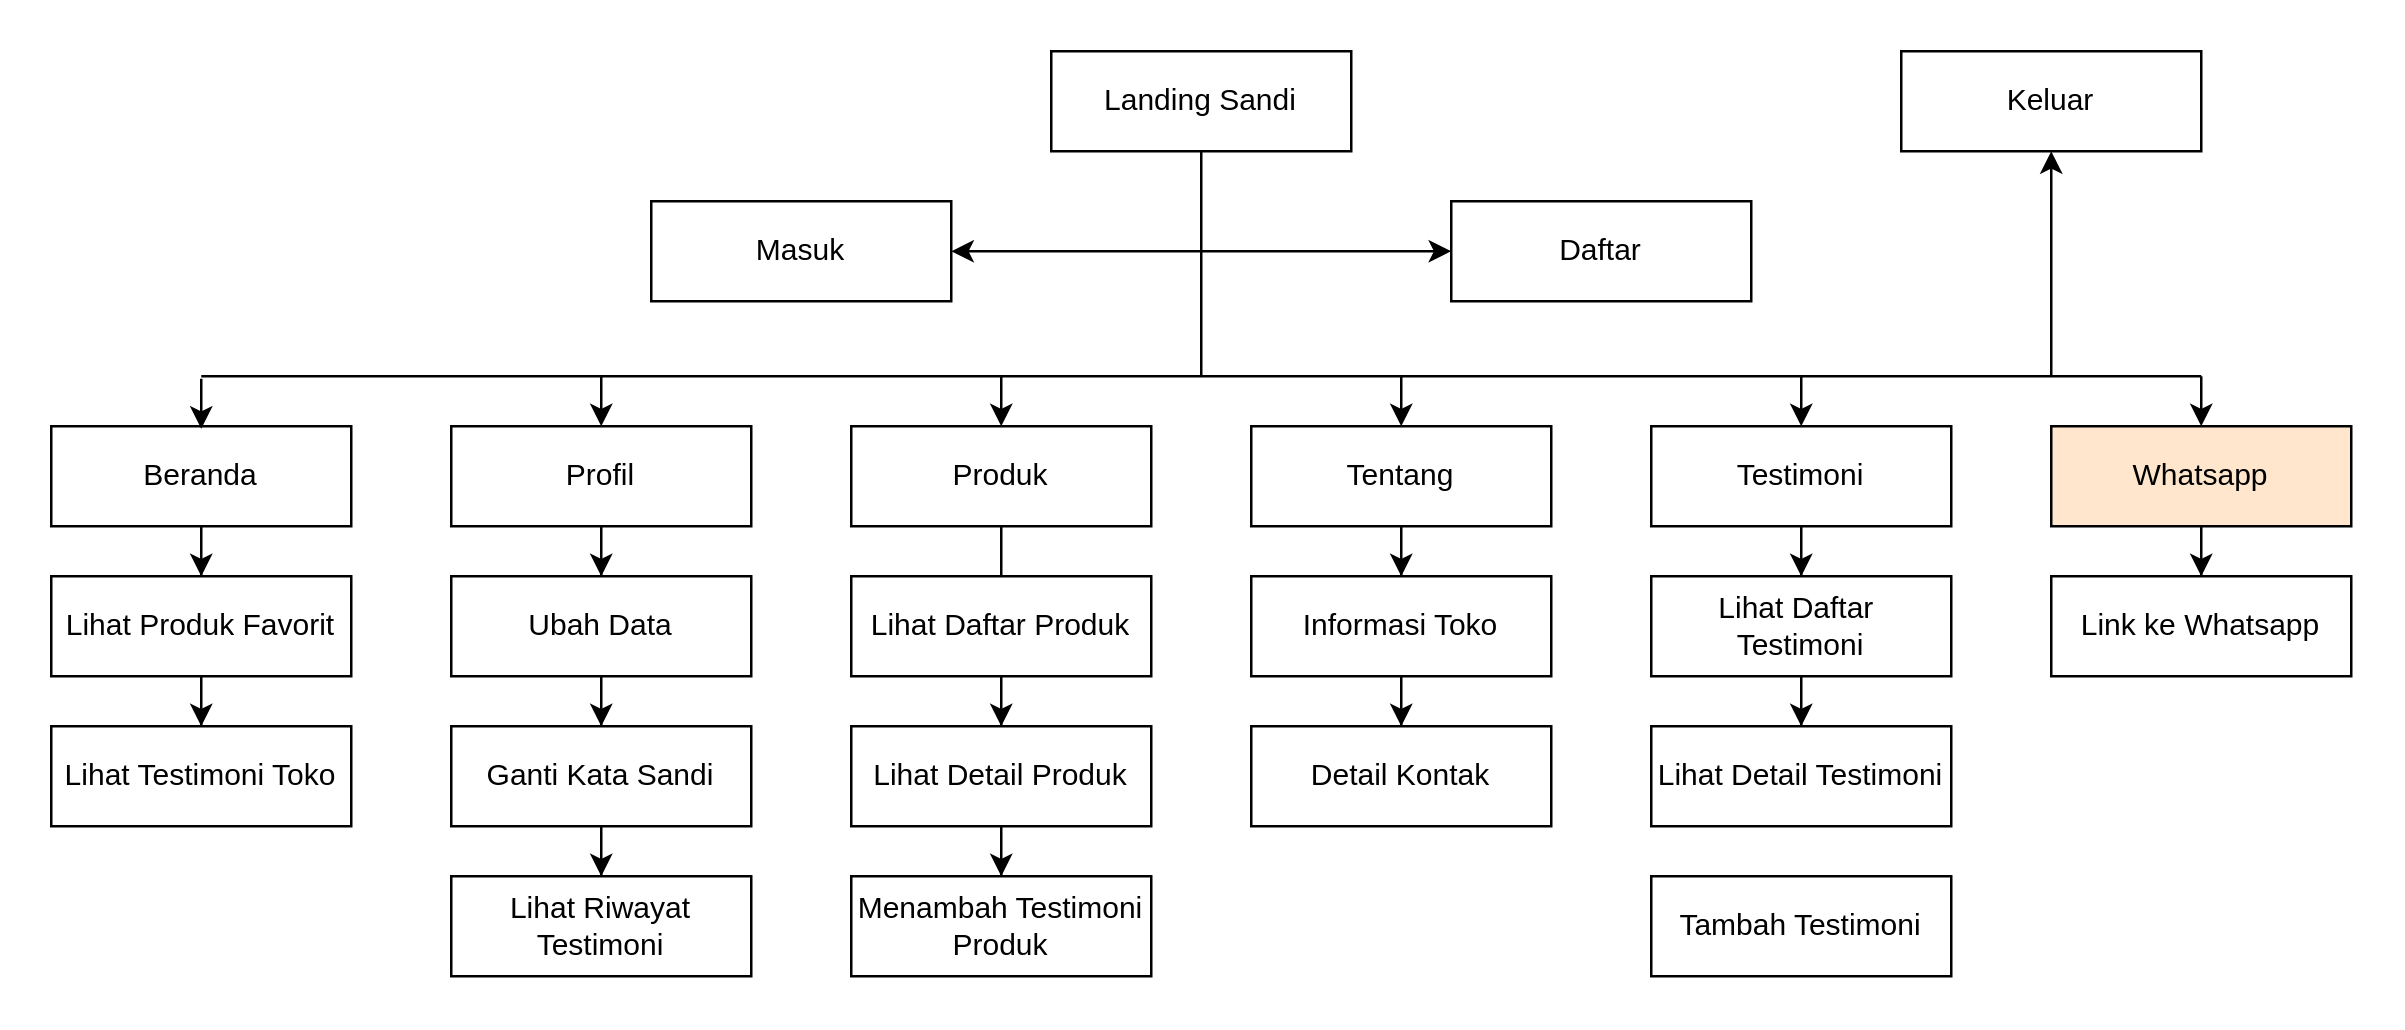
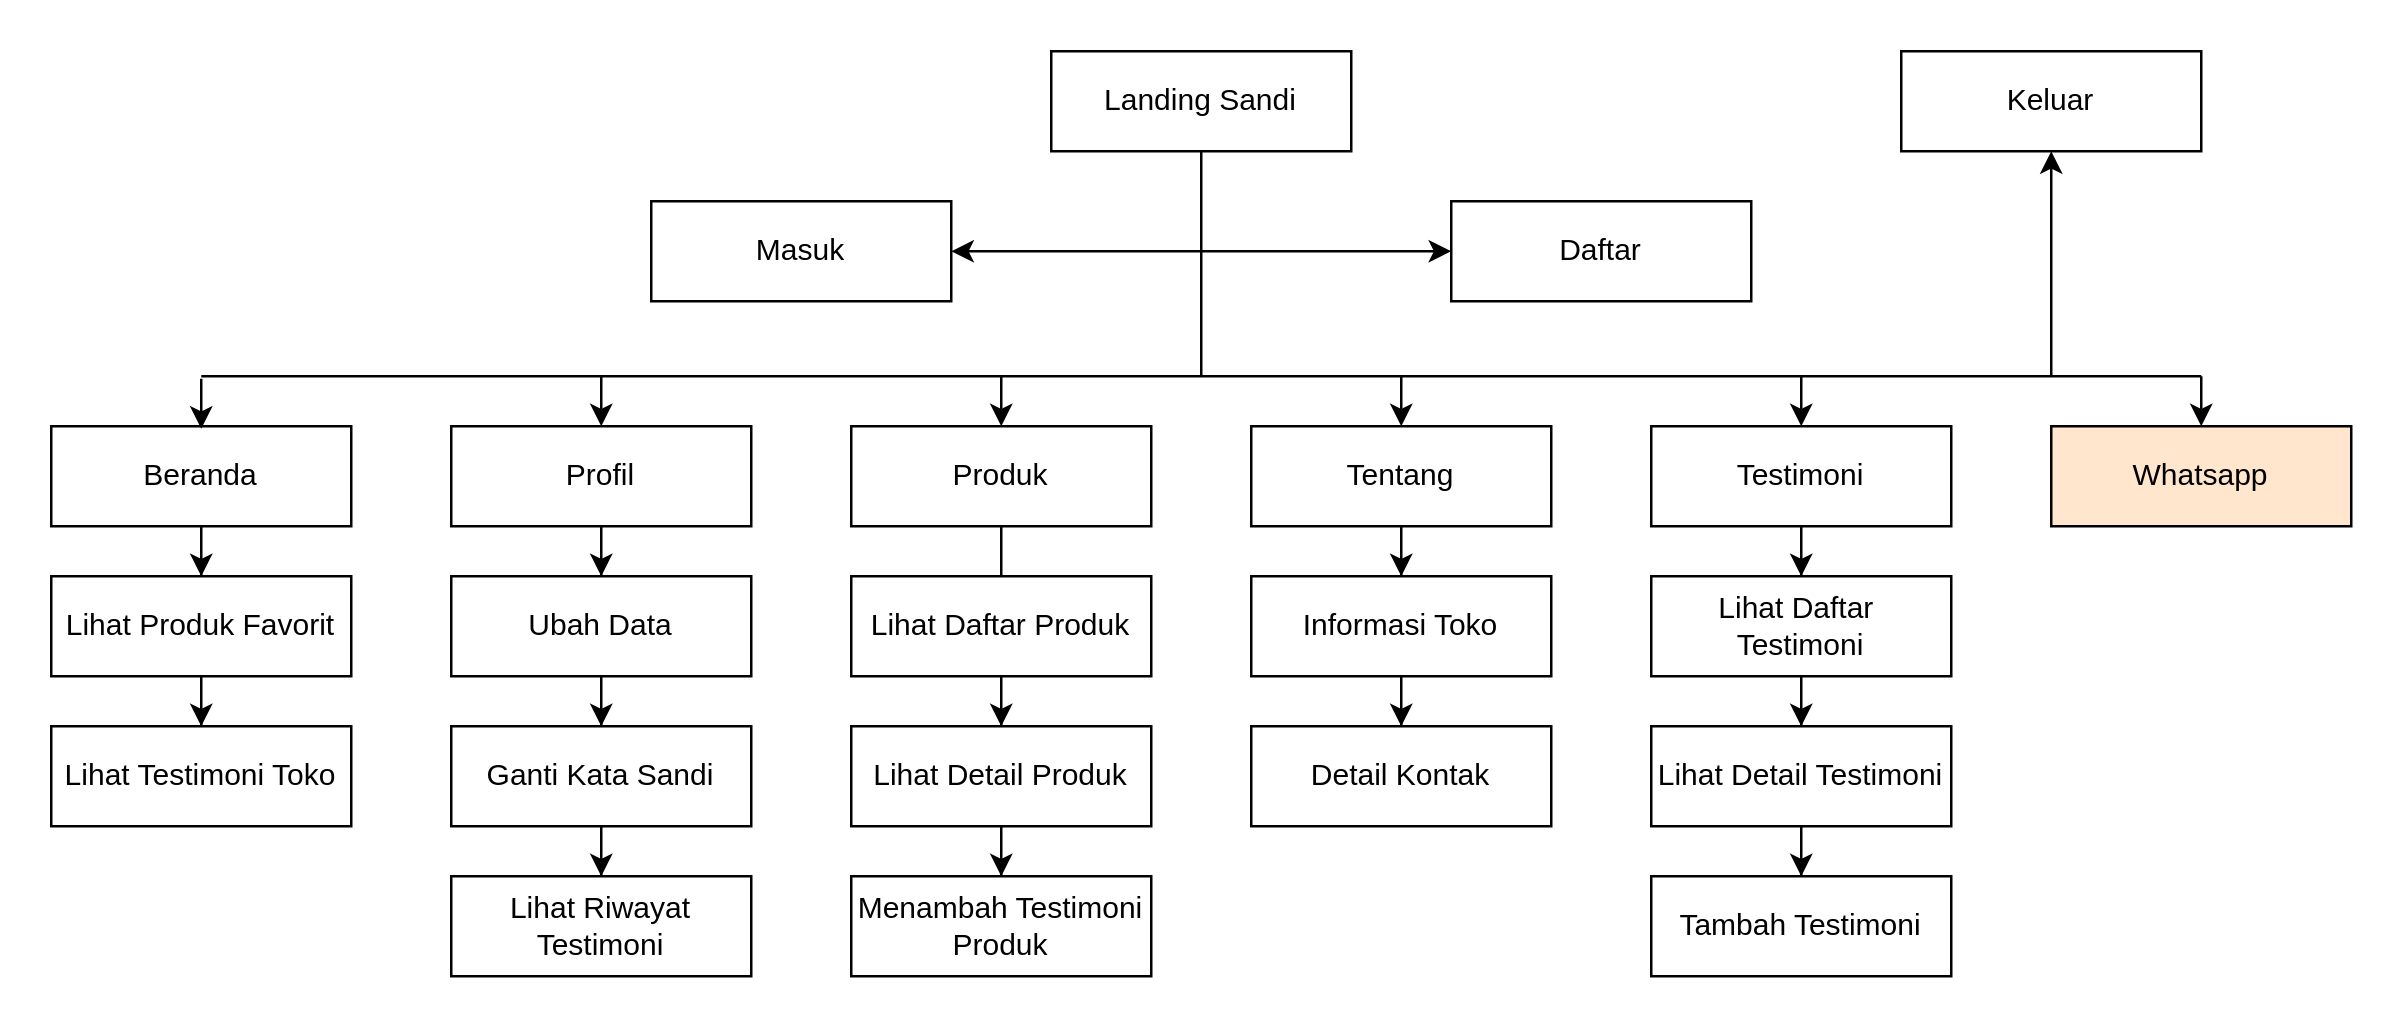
- <mxCell id="25" value="" style="edgeStyle=orthogonalEdgeStyle;rounded=0;orthogonalLoop=1;jettySize=auto;html=1;" edge="1" parent="1" source="26" target="47"><mxGeometry relative="1" as="geometry" /></mxCell>
- <mxCell id="47" value="Link ke Whatsapp" style="rounded=0;whiteSpace=wrap;html=1;" vertex="1" parent="1"><mxGeometry x="820" y="230" width="120" height="40" as="geometry" /></mxCell>
+ <mxCell id="44" value="" style="edgeStyle=orthogonalEdgeStyle;rounded=0;orthogonalLoop=1;jettySize=auto;html=1;" edge="1" parent="1" source="45" target="46"><mxGeometry relative="1" as="geometry" /></mxCell>
